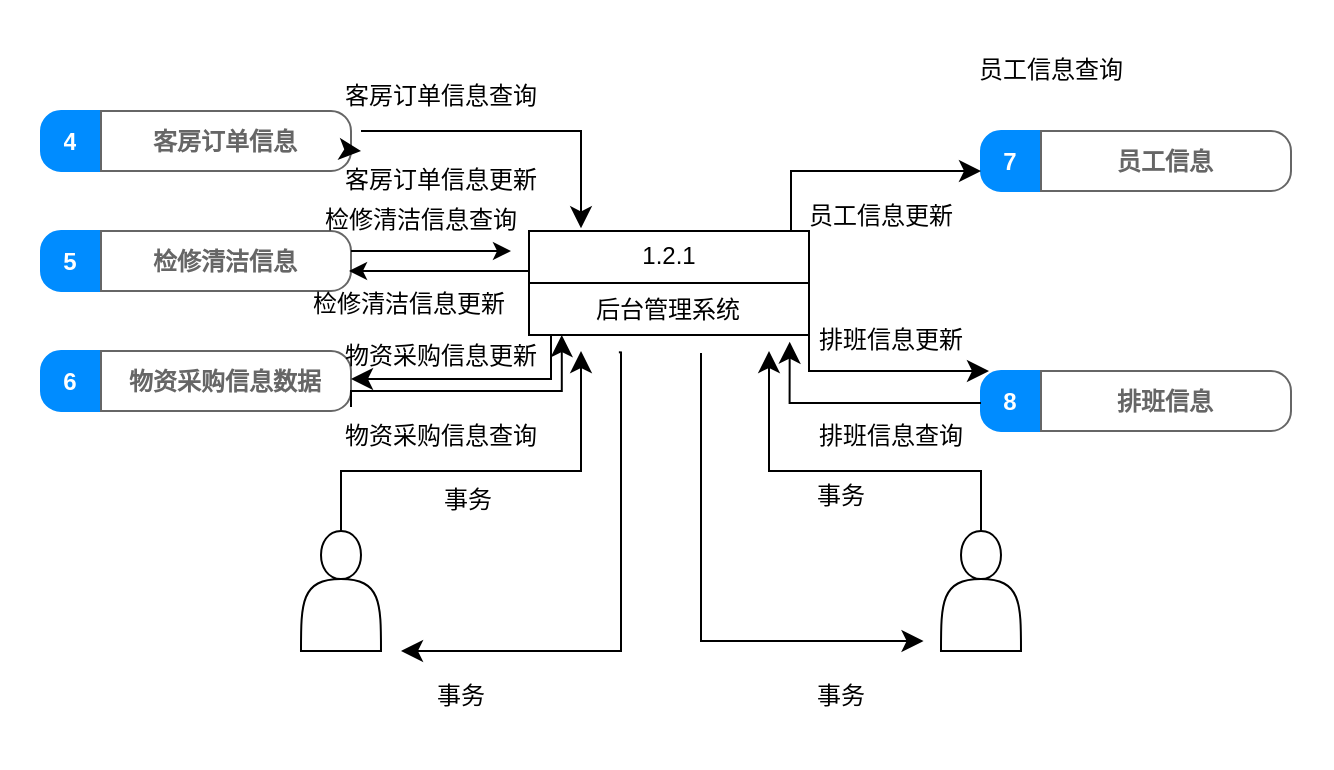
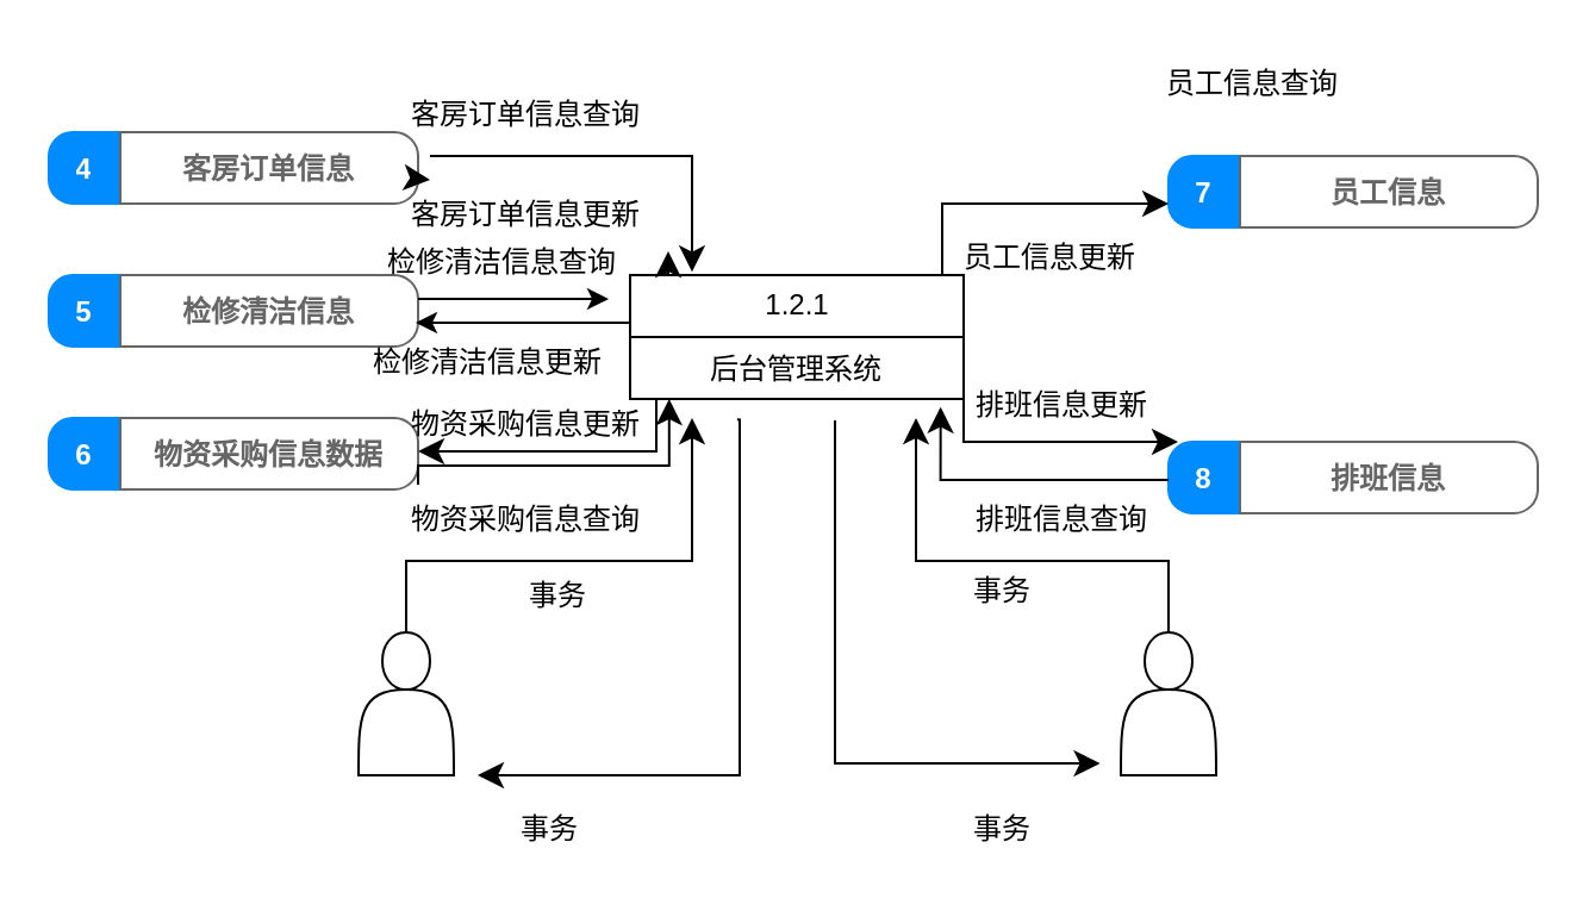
+ <mxCell id="39" value="" style="edgeStyle=elbowEdgeStyle;elbow=horizontal;endArrow=classic;html=1;curved=0;rounded=0;endSize=8;startSize=8;exitX=0.098;exitY=-0.013;exitDx=0;exitDy=0;exitPerimeter=0;" edge="1" parent="1" source="4" target="40"><mxGeometry width="50" height="50" relative="1" as="geometry"><mxPoint x="278" y="114" as="sourcePoint" /><mxPoint x="180" y="75" as="targetPoint" /><Array as="points"><mxPoint x="280" y="75" /></Array></mxGeometry></mxCell>
